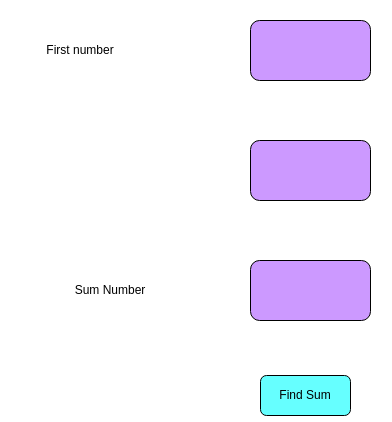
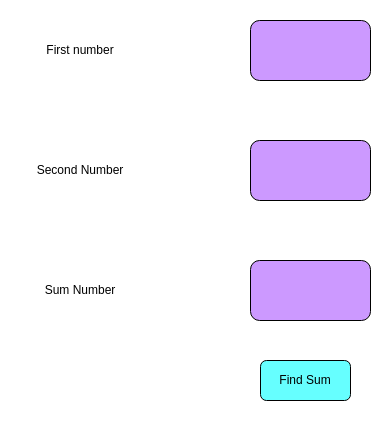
+ <mxCell id="3" value="Second Number" style="rounded=0;whiteSpace=wrap;html=1;strokeColor=#FFFFFF;" vertex="1" parent="1"><mxGeometry x="20" y="140" width="120" height="60" as="geometry" /></mxCell>
- <mxCell id="4" value="Sum Number" style="rounded=0;whiteSpace=wrap;html=1;strokeColor=#FFFFFF;" vertex="1" parent="1"><mxGeometry x="50" y="260" width="120" height="60" as="geometry" /></mxCell>
+ <mxCell id="4" value="Sum Number" style="rounded=0;whiteSpace=wrap;html=1;strokeColor=#FFFFFF;" vertex="1" parent="1"><mxGeometry x="20" y="260" width="120" height="60" as="geometry" /></mxCell>
- <mxCell id="8" value="Find Sum" style="rounded=1;whiteSpace=wrap;html=1;fillColor=#66FFFF;" vertex="1" parent="1"><mxGeometry x="260" y="375" width="90" height="40" as="geometry" /></mxCell>
+ <mxCell id="8" value="Find Sum" style="rounded=1;whiteSpace=wrap;html=1;fillColor=#66FFFF;" vertex="1" parent="1"><mxGeometry x="260" y="360" width="90" height="40" as="geometry" /></mxCell>
